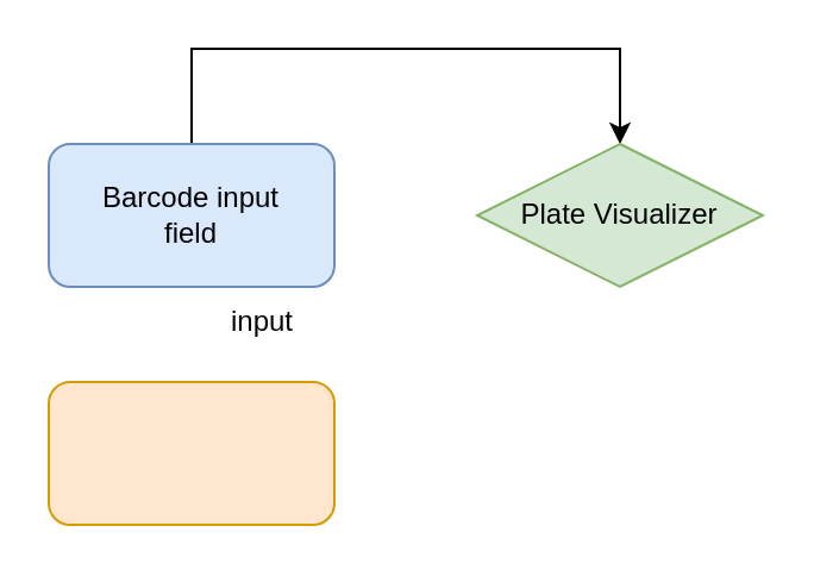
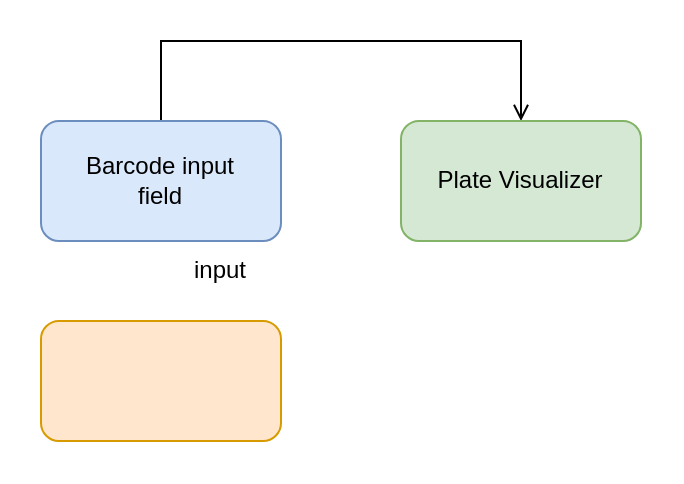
- <mxCell id="2" style="edgeStyle=orthogonalEdgeStyle;rounded=0;orthogonalLoop=1;jettySize=auto;html=1;exitX=0.5;exitY=0;exitDx=0;exitDy=0;entryX=0.5;entryY=0;entryDx=0;entryDy=0;" edge="1" parent="1" source="3" target="4"><mxGeometry relative="1" as="geometry"><Array as="points"><mxPoint x="80" y="20" /><mxPoint x="260" y="20" /></Array></mxGeometry></mxCell>
+ <mxCell id="2" style="edgeStyle=orthogonalEdgeStyle;rounded=0;orthogonalLoop=1;jettySize=auto;html=1;exitX=0.5;exitY=0;exitDx=0;exitDy=0;entryX=0.5;entryY=0;entryDx=0;entryDy=0;endArrow=open;" edge="1" parent="1" source="3" target="4"><mxGeometry relative="1" as="geometry"><Array as="points"><mxPoint x="80" y="20" /><mxPoint x="260" y="20" /></Array></mxGeometry></mxCell>
- <mxCell id="4" value="&lt;div&gt;Plate Visualizer&lt;br&gt;&lt;/div&gt;" style="rhombus;whiteSpace=wrap;html=1;fillColor=#d5e8d4;strokeColor=#82b366;" vertex="1" parent="1"><mxGeometry x="200" y="60" width="120" height="60" as="geometry" /></mxCell>
+ <mxCell id="4" value="&lt;div&gt;Plate Visualizer&lt;br&gt;&lt;/div&gt;" style="rounded=1;whiteSpace=wrap;html=1;fillColor=#d5e8d4;strokeColor=#82b366;" vertex="1" parent="1"><mxGeometry x="200" y="60" width="120" height="60" as="geometry" /></mxCell>
